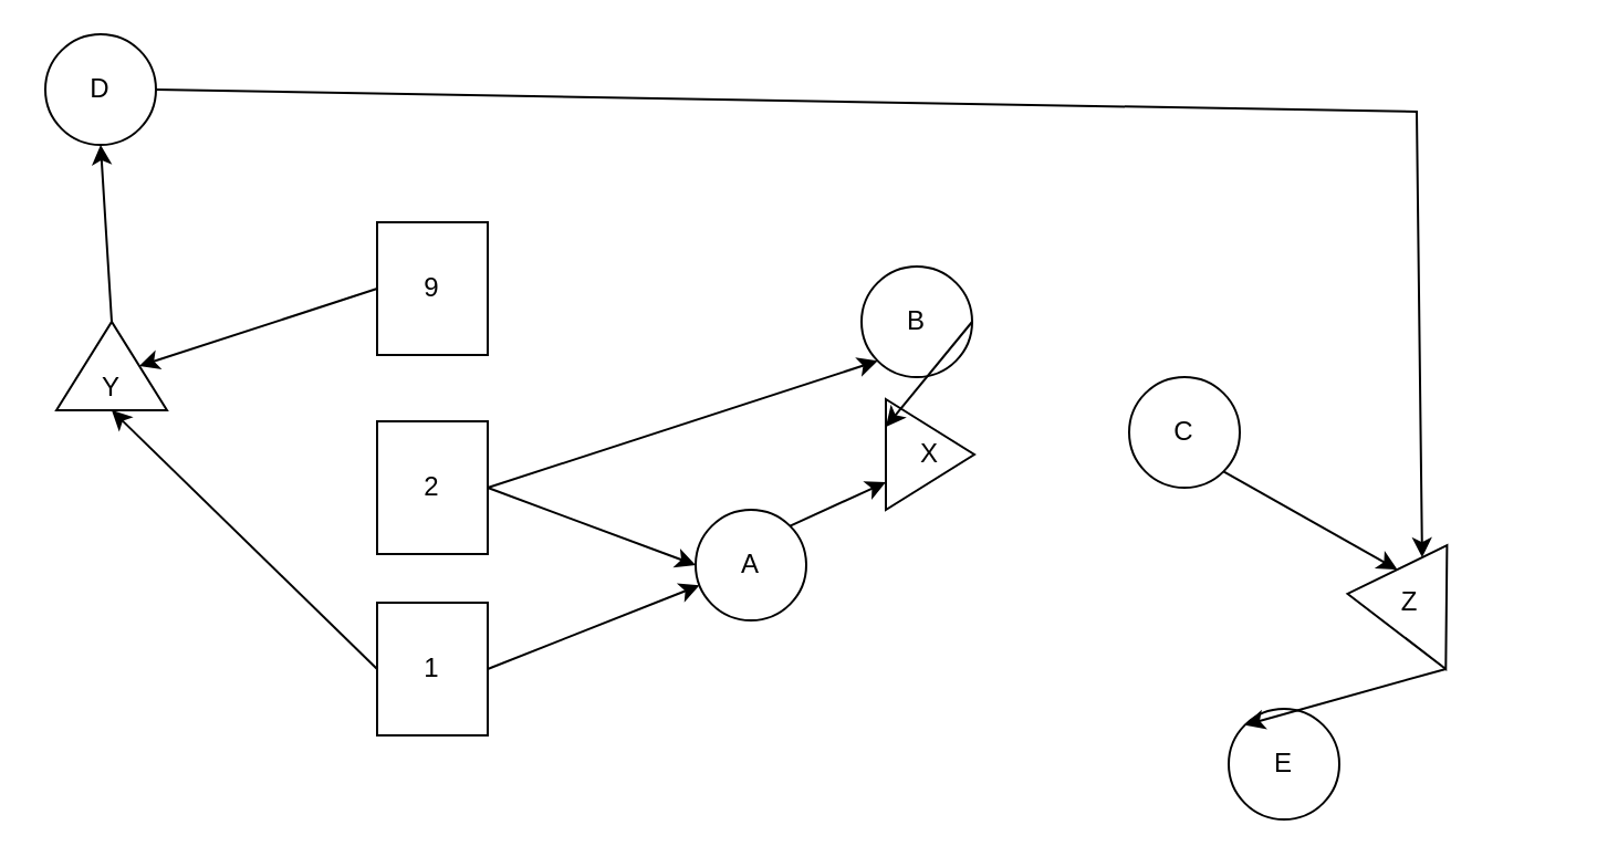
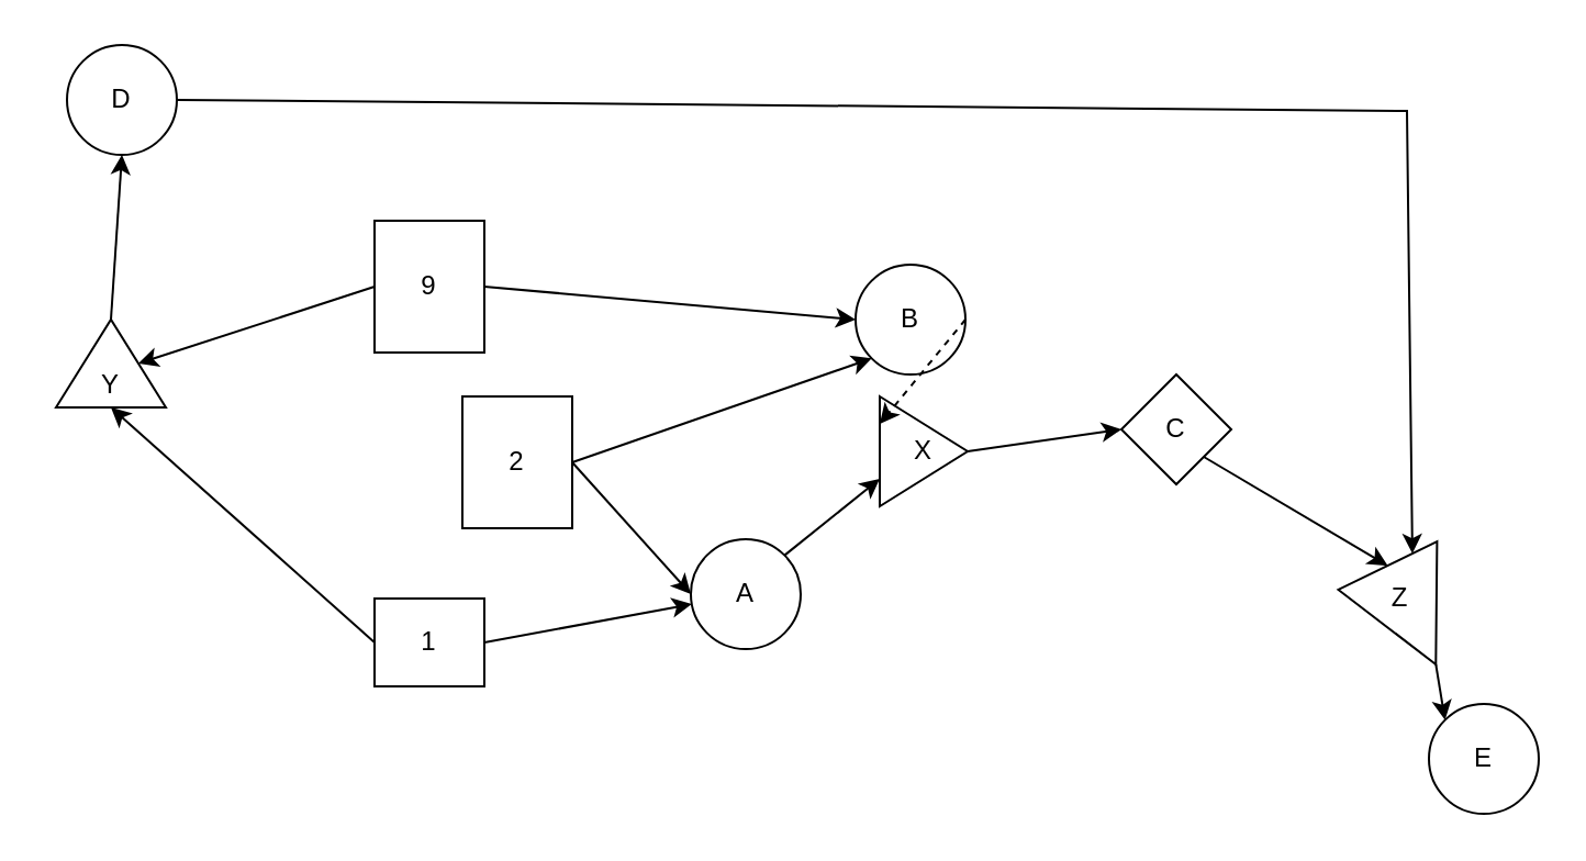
- <mxCell id="7" value="D" style="ellipse;whiteSpace=wrap;html=1;" vertex="1" parent="1"><mxGeometry x="20" y="15" width="50" height="50" as="geometry" /></mxCell>
+ <mxCell id="7" value="D" style="ellipse;whiteSpace=wrap;html=1;" vertex="1" parent="1"><mxGeometry x="30" y="20" width="50" height="50" as="geometry" /></mxCell>
+ <mxCell id="13" value="" style="endArrow=classic;html=1;rounded=0;exitX=1;exitY=0.5;exitDx=0;exitDy=0;entryX=0;entryY=0.5;entryDx=0;entryDy=0;" edge="1" parent="1" source="2" target="5"><mxGeometry width="50" height="50" relative="1" as="geometry"><mxPoint x="530" y="290" as="sourcePoint" /><mxPoint x="580" y="240" as="targetPoint" /></mxGeometry></mxCell>
- <mxCell id="17" value="" style="endArrow=classic;html=1;rounded=0;exitX=1;exitY=0.5;exitDx=0;exitDy=0;entryX=0;entryY=0.25;entryDx=0;entryDy=0;" edge="1" parent="1" source="5" target="10"><mxGeometry width="50" height="50" relative="1" as="geometry"><mxPoint x="260" y="170" as="sourcePoint" /><mxPoint x="620" y="280" as="targetPoint" /></mxGeometry></mxCell>
+ <mxCell id="17" value="" style="endArrow=classic;html=1;rounded=0;exitX=1;exitY=0.5;exitDx=0;exitDy=0;entryX=0;entryY=0.25;entryDx=0;entryDy=0;dashed=1;" edge="1" parent="1" source="5" target="10"><mxGeometry width="50" height="50" relative="1" as="geometry"><mxPoint x="260" y="170" as="sourcePoint" /><mxPoint x="620" y="280" as="targetPoint" /></mxGeometry></mxCell>
- <mxCell id="8" value="C" style="ellipse;whiteSpace=wrap;html=1;" vertex="1" parent="1"><mxGeometry x="510" y="170" width="50" height="50" as="geometry" /></mxCell>
+ <mxCell id="8" value="C" style="rhombus;whiteSpace=wrap;html=1;" vertex="1" parent="1"><mxGeometry x="510" y="170" width="50" height="50" as="geometry" /></mxCell>
+ <mxCell id="19" value="" style="endArrow=classic;html=1;rounded=0;exitX=1;exitY=0.5;exitDx=0;exitDy=0;entryX=0;entryY=0.5;entryDx=0;entryDy=0;" edge="1" parent="1" source="10" target="8"><mxGeometry width="50" height="50" relative="1" as="geometry"><mxPoint x="280" y="190" as="sourcePoint" /><mxPoint x="640" y="300" as="targetPoint" /></mxGeometry></mxCell>
- <mxCell id="3" value="2" style="rounded=0;whiteSpace=wrap;html=1;" vertex="1" parent="1"><mxGeometry x="170" y="190" width="50" height="60" as="geometry" /></mxCell>
+ <mxCell id="3" value="2" style="rounded=0;whiteSpace=wrap;html=1;" vertex="1" parent="1"><mxGeometry x="210" y="180" width="50" height="60" as="geometry" /></mxCell>
- <mxCell id="6" value="A" style="ellipse;whiteSpace=wrap;html=1;" vertex="1" parent="1"><mxGeometry x="314" y="230" width="50" height="50" as="geometry" /></mxCell>
+ <mxCell id="6" value="A" style="ellipse;whiteSpace=wrap;html=1;" vertex="1" parent="1"><mxGeometry x="314" y="245" width="50" height="50" as="geometry" /></mxCell>
- <mxCell id="4" value="1" style="rounded=0;whiteSpace=wrap;html=1;" vertex="1" parent="1"><mxGeometry x="170" y="272" width="50" height="60" as="geometry" /></mxCell>
+ <mxCell id="4" value="1" style="rounded=0;whiteSpace=wrap;html=1;" vertex="1" parent="1"><mxGeometry x="170" y="272" width="50" height="40" as="geometry" /></mxCell>
- <mxCell id="9" value="E" style="ellipse;whiteSpace=wrap;html=1;" vertex="1" parent="1"><mxGeometry x="555" y="320" width="50" height="50" as="geometry" /></mxCell>
+ <mxCell id="9" value="E" style="ellipse;whiteSpace=wrap;html=1;" vertex="1" parent="1"><mxGeometry x="650" y="320" width="50" height="50" as="geometry" /></mxCell>
